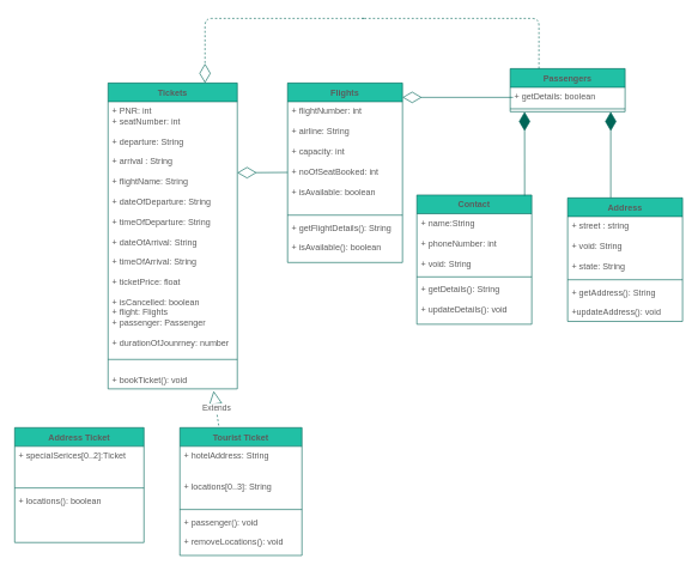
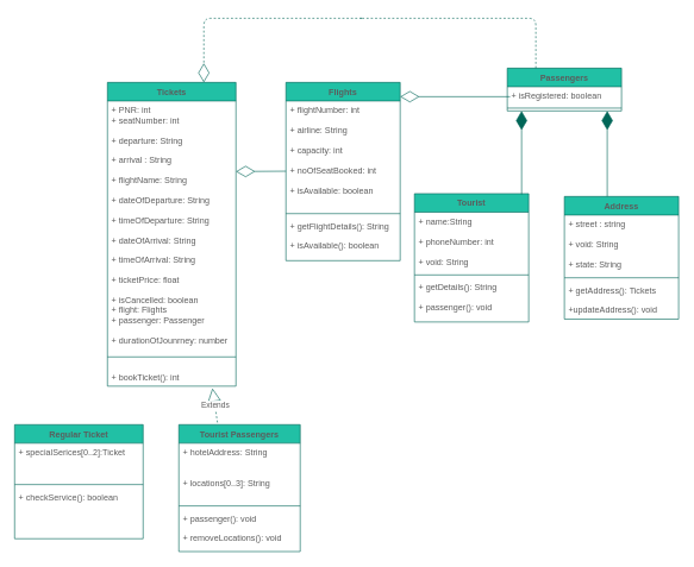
- <mxCell id="11" value="+ getDetails: boolean" style="text;strokeColor=none;fillColor=none;align=left;verticalAlign=top;spacingLeft=4;spacingRight=4;overflow=hidden;rotatable=0;points=[[0,0.5],[1,0.5]];portConstraint=eastwest;fontColor=#5C5C5C;" parent="10" vertex="1"><mxGeometry y="26" width="160" height="26" as="geometry" /></mxCell>
+ <mxCell id="11" value="+ isRegistered: boolean" style="text;strokeColor=none;fillColor=none;align=left;verticalAlign=top;spacingLeft=4;spacingRight=4;overflow=hidden;rotatable=0;points=[[0,0.5],[1,0.5]];portConstraint=eastwest;fontColor=#5C5C5C;" parent="10" vertex="1"><mxGeometry y="26" width="160" height="26" as="geometry" /></mxCell>
- <mxCell id="17" value="Contact" style="swimlane;fontStyle=1;align=center;verticalAlign=top;childLayout=stackLayout;horizontal=1;startSize=26;horizontalStack=0;resizeParent=1;resizeParentMax=0;resizeLast=0;collapsible=1;marginBottom=0;fillColor=#21C0A5;strokeColor=#006658;fontColor=#5C5C5C;" parent="1" vertex="1"><mxGeometry x="580" y="266" width="160" height="180" as="geometry" /></mxCell>
+ <mxCell id="17" value="Tourist" style="swimlane;fontStyle=1;align=center;verticalAlign=top;childLayout=stackLayout;horizontal=1;startSize=26;horizontalStack=0;resizeParent=1;resizeParentMax=0;resizeLast=0;collapsible=1;marginBottom=0;fillColor=#21C0A5;strokeColor=#006658;fontColor=#5C5C5C;" parent="1" vertex="1"><mxGeometry x="580" y="266" width="160" height="180" as="geometry" /></mxCell>
- <mxCell id="20" value="+ getDetails(): String&#10;&#10;+ updateDetails(): void&#10;" style="text;strokeColor=none;fillColor=none;align=left;verticalAlign=top;spacingLeft=4;spacingRight=4;overflow=hidden;rotatable=0;points=[[0,0.5],[1,0.5]];portConstraint=eastwest;fontColor=#5C5C5C;" parent="17" vertex="1"><mxGeometry y="118" width="160" height="62" as="geometry" /></mxCell>
+ <mxCell id="20" value="+ getDetails(): String&#10;&#10;+ passenger(): void&#10;" style="text;strokeColor=none;fillColor=none;align=left;verticalAlign=top;spacingLeft=4;spacingRight=4;overflow=hidden;rotatable=0;points=[[0,0.5],[1,0.5]];portConstraint=eastwest;fontColor=#5C5C5C;" parent="17" vertex="1"><mxGeometry y="118" width="160" height="62" as="geometry" /></mxCell>
- <mxCell id="16" value="+ getAddress(): String&#10;&#10;+updateAddress(): void&#10;" style="text;strokeColor=none;fillColor=none;align=left;verticalAlign=top;spacingLeft=4;spacingRight=4;overflow=hidden;rotatable=0;points=[[0,0.5],[1,0.5]];portConstraint=eastwest;fontColor=#5C5C5C;" parent="13" vertex="1"><mxGeometry y="118" width="160" height="54" as="geometry" /></mxCell>
+ <mxCell id="16" value="+ getAddress(): Tickets&#10;&#10;+updateAddress(): void&#10;" style="text;strokeColor=none;fillColor=none;align=left;verticalAlign=top;spacingLeft=4;spacingRight=4;overflow=hidden;rotatable=0;points=[[0,0.5],[1,0.5]];portConstraint=eastwest;fontColor=#5C5C5C;" parent="13" vertex="1"><mxGeometry y="118" width="160" height="54" as="geometry" /></mxCell>
- <mxCell id="5" value="+ bookTicket(): void" style="text;strokeColor=none;fillColor=none;align=left;verticalAlign=top;spacingLeft=4;spacingRight=4;overflow=hidden;rotatable=0;points=[[0,0.5],[1,0.5]];portConstraint=eastwest;fontColor=#5C5C5C;" parent="2" vertex="1"><mxGeometry y="400" width="180" height="26" as="geometry" /></mxCell>
+ <mxCell id="5" value="+ bookTicket(): int" style="text;strokeColor=none;fillColor=none;align=left;verticalAlign=top;spacingLeft=4;spacingRight=4;overflow=hidden;rotatable=0;points=[[0,0.5],[1,0.5]];portConstraint=eastwest;fontColor=#5C5C5C;" parent="2" vertex="1"><mxGeometry y="400" width="180" height="26" as="geometry" /></mxCell>
- <mxCell id="21" value="Address Ticket" style="swimlane;fontStyle=1;align=center;verticalAlign=top;childLayout=stackLayout;horizontal=1;startSize=26;horizontalStack=0;resizeParent=1;resizeParentMax=0;resizeLast=0;collapsible=1;marginBottom=0;fillColor=#21C0A5;strokeColor=#006658;fontColor=#5C5C5C;" parent="1" vertex="1"><mxGeometry x="20" y="590" width="180" height="160" as="geometry" /></mxCell>
+ <mxCell id="21" value="Regular Ticket" style="swimlane;fontStyle=1;align=center;verticalAlign=top;childLayout=stackLayout;horizontal=1;startSize=26;horizontalStack=0;resizeParent=1;resizeParentMax=0;resizeLast=0;collapsible=1;marginBottom=0;fillColor=#21C0A5;strokeColor=#006658;fontColor=#5C5C5C;" parent="1" vertex="1"><mxGeometry x="20" y="590" width="180" height="160" as="geometry" /></mxCell>
- <mxCell id="25" value="Tourist Ticket" style="swimlane;fontStyle=1;align=center;verticalAlign=top;childLayout=stackLayout;horizontal=1;startSize=26;horizontalStack=0;resizeParent=1;resizeParentMax=0;resizeLast=0;collapsible=1;marginBottom=0;fillColor=#21C0A5;strokeColor=#006658;fontColor=#5C5C5C;" parent="1" vertex="1"><mxGeometry x="250" y="590" width="170" height="178" as="geometry" /></mxCell>
+ <mxCell id="25" value="Tourist Passengers" style="swimlane;fontStyle=1;align=center;verticalAlign=top;childLayout=stackLayout;horizontal=1;startSize=26;horizontalStack=0;resizeParent=1;resizeParentMax=0;resizeLast=0;collapsible=1;marginBottom=0;fillColor=#21C0A5;strokeColor=#006658;fontColor=#5C5C5C;" parent="1" vertex="1"><mxGeometry x="250" y="590" width="170" height="178" as="geometry" /></mxCell>
- <mxCell id="24" value="+ locations(): boolean" style="text;strokeColor=none;fillColor=none;align=left;verticalAlign=top;spacingLeft=4;spacingRight=4;overflow=hidden;rotatable=0;points=[[0,0.5],[1,0.5]];portConstraint=eastwest;fontColor=#5C5C5C;" parent="21" vertex="1"><mxGeometry y="88" width="180" height="72" as="geometry" /></mxCell>
+ <mxCell id="24" value="+ checkService(): boolean" style="text;strokeColor=none;fillColor=none;align=left;verticalAlign=top;spacingLeft=4;spacingRight=4;overflow=hidden;rotatable=0;points=[[0,0.5],[1,0.5]];portConstraint=eastwest;fontColor=#5C5C5C;" parent="21" vertex="1"><mxGeometry y="88" width="180" height="72" as="geometry" /></mxCell>
